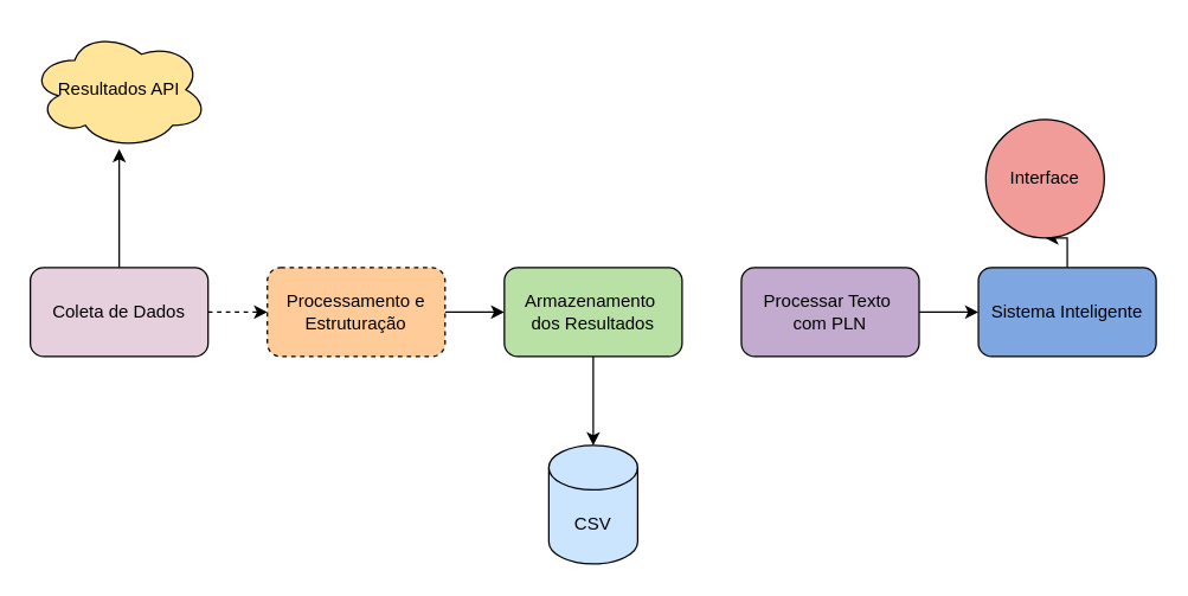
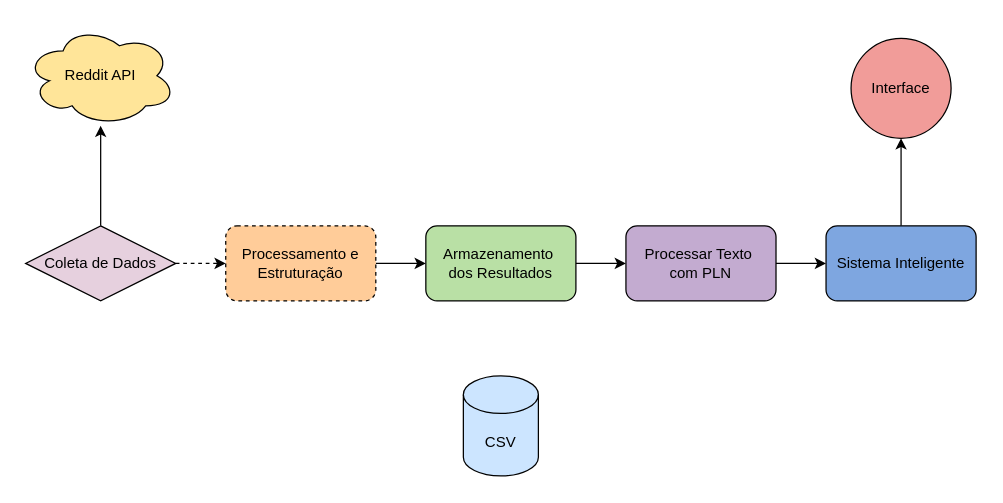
- <mxCell id="14" value="Resultados API" style="ellipse;shape=cloud;whiteSpace=wrap;html=1;fillColor=light-dark(#FFE599,var(--ge-dark-color, #121212));" vertex="1" parent="1"><mxGeometry x="20" width="120" height="80" as="geometry" y="20" /></mxCell>
+ <mxCell id="14" value="Reddit API" style="ellipse;shape=cloud;whiteSpace=wrap;html=1;fillColor=light-dark(#FFE599,var(--ge-dark-color, #121212));" vertex="1" parent="1"><mxGeometry x="20" width="120" height="80" as="geometry" y="20" /></mxCell>
- <mxCell id="16" value="Interface" style="ellipse;whiteSpace=wrap;html=1;rounded=1;fillColor=light-dark(#F19C99,var(--ge-dark-color, #121212));" vertex="1" parent="1"><mxGeometry x="665" y="80" width="80" height="80" as="geometry" /></mxCell>
+ <mxCell id="16" value="Interface" style="ellipse;whiteSpace=wrap;html=1;rounded=1;fillColor=light-dark(#F19C99,var(--ge-dark-color, #121212));" vertex="1" parent="1"><mxGeometry x="680" y="30" width="80" height="80" as="geometry" /></mxCell>
- <mxCell id="4" value="Coleta de Dados" style="rounded=1;whiteSpace=wrap;html=1;fillColor=#E6D0DE;strokeColor=light-dark(#000000,#FFFFFF);" vertex="1" parent="1"><mxGeometry x="20" y="180" width="120" height="60" as="geometry" /></mxCell>
+ <mxCell id="4" value="Coleta de Dados" style="rhombus;whiteSpace=wrap;html=1;fillColor=#E6D0DE;strokeColor=light-dark(#000000,#FFFFFF);" vertex="1" parent="1"><mxGeometry x="20" y="180" width="120" height="60" as="geometry" /></mxCell>
+ <mxCell id="7" value="" style="edgeStyle=orthogonalEdgeStyle;rounded=0;orthogonalLoop=1;jettySize=auto;html=1;" edge="1" parent="1" source="9" target="11"><mxGeometry relative="1" as="geometry" /></mxCell>
- <mxCell id="8" value="" style="edgeStyle=orthogonalEdgeStyle;rounded=0;orthogonalLoop=1;jettySize=auto;html=1;" edge="1" parent="1" source="9" target="15"><mxGeometry relative="1" as="geometry" /></mxCell>
